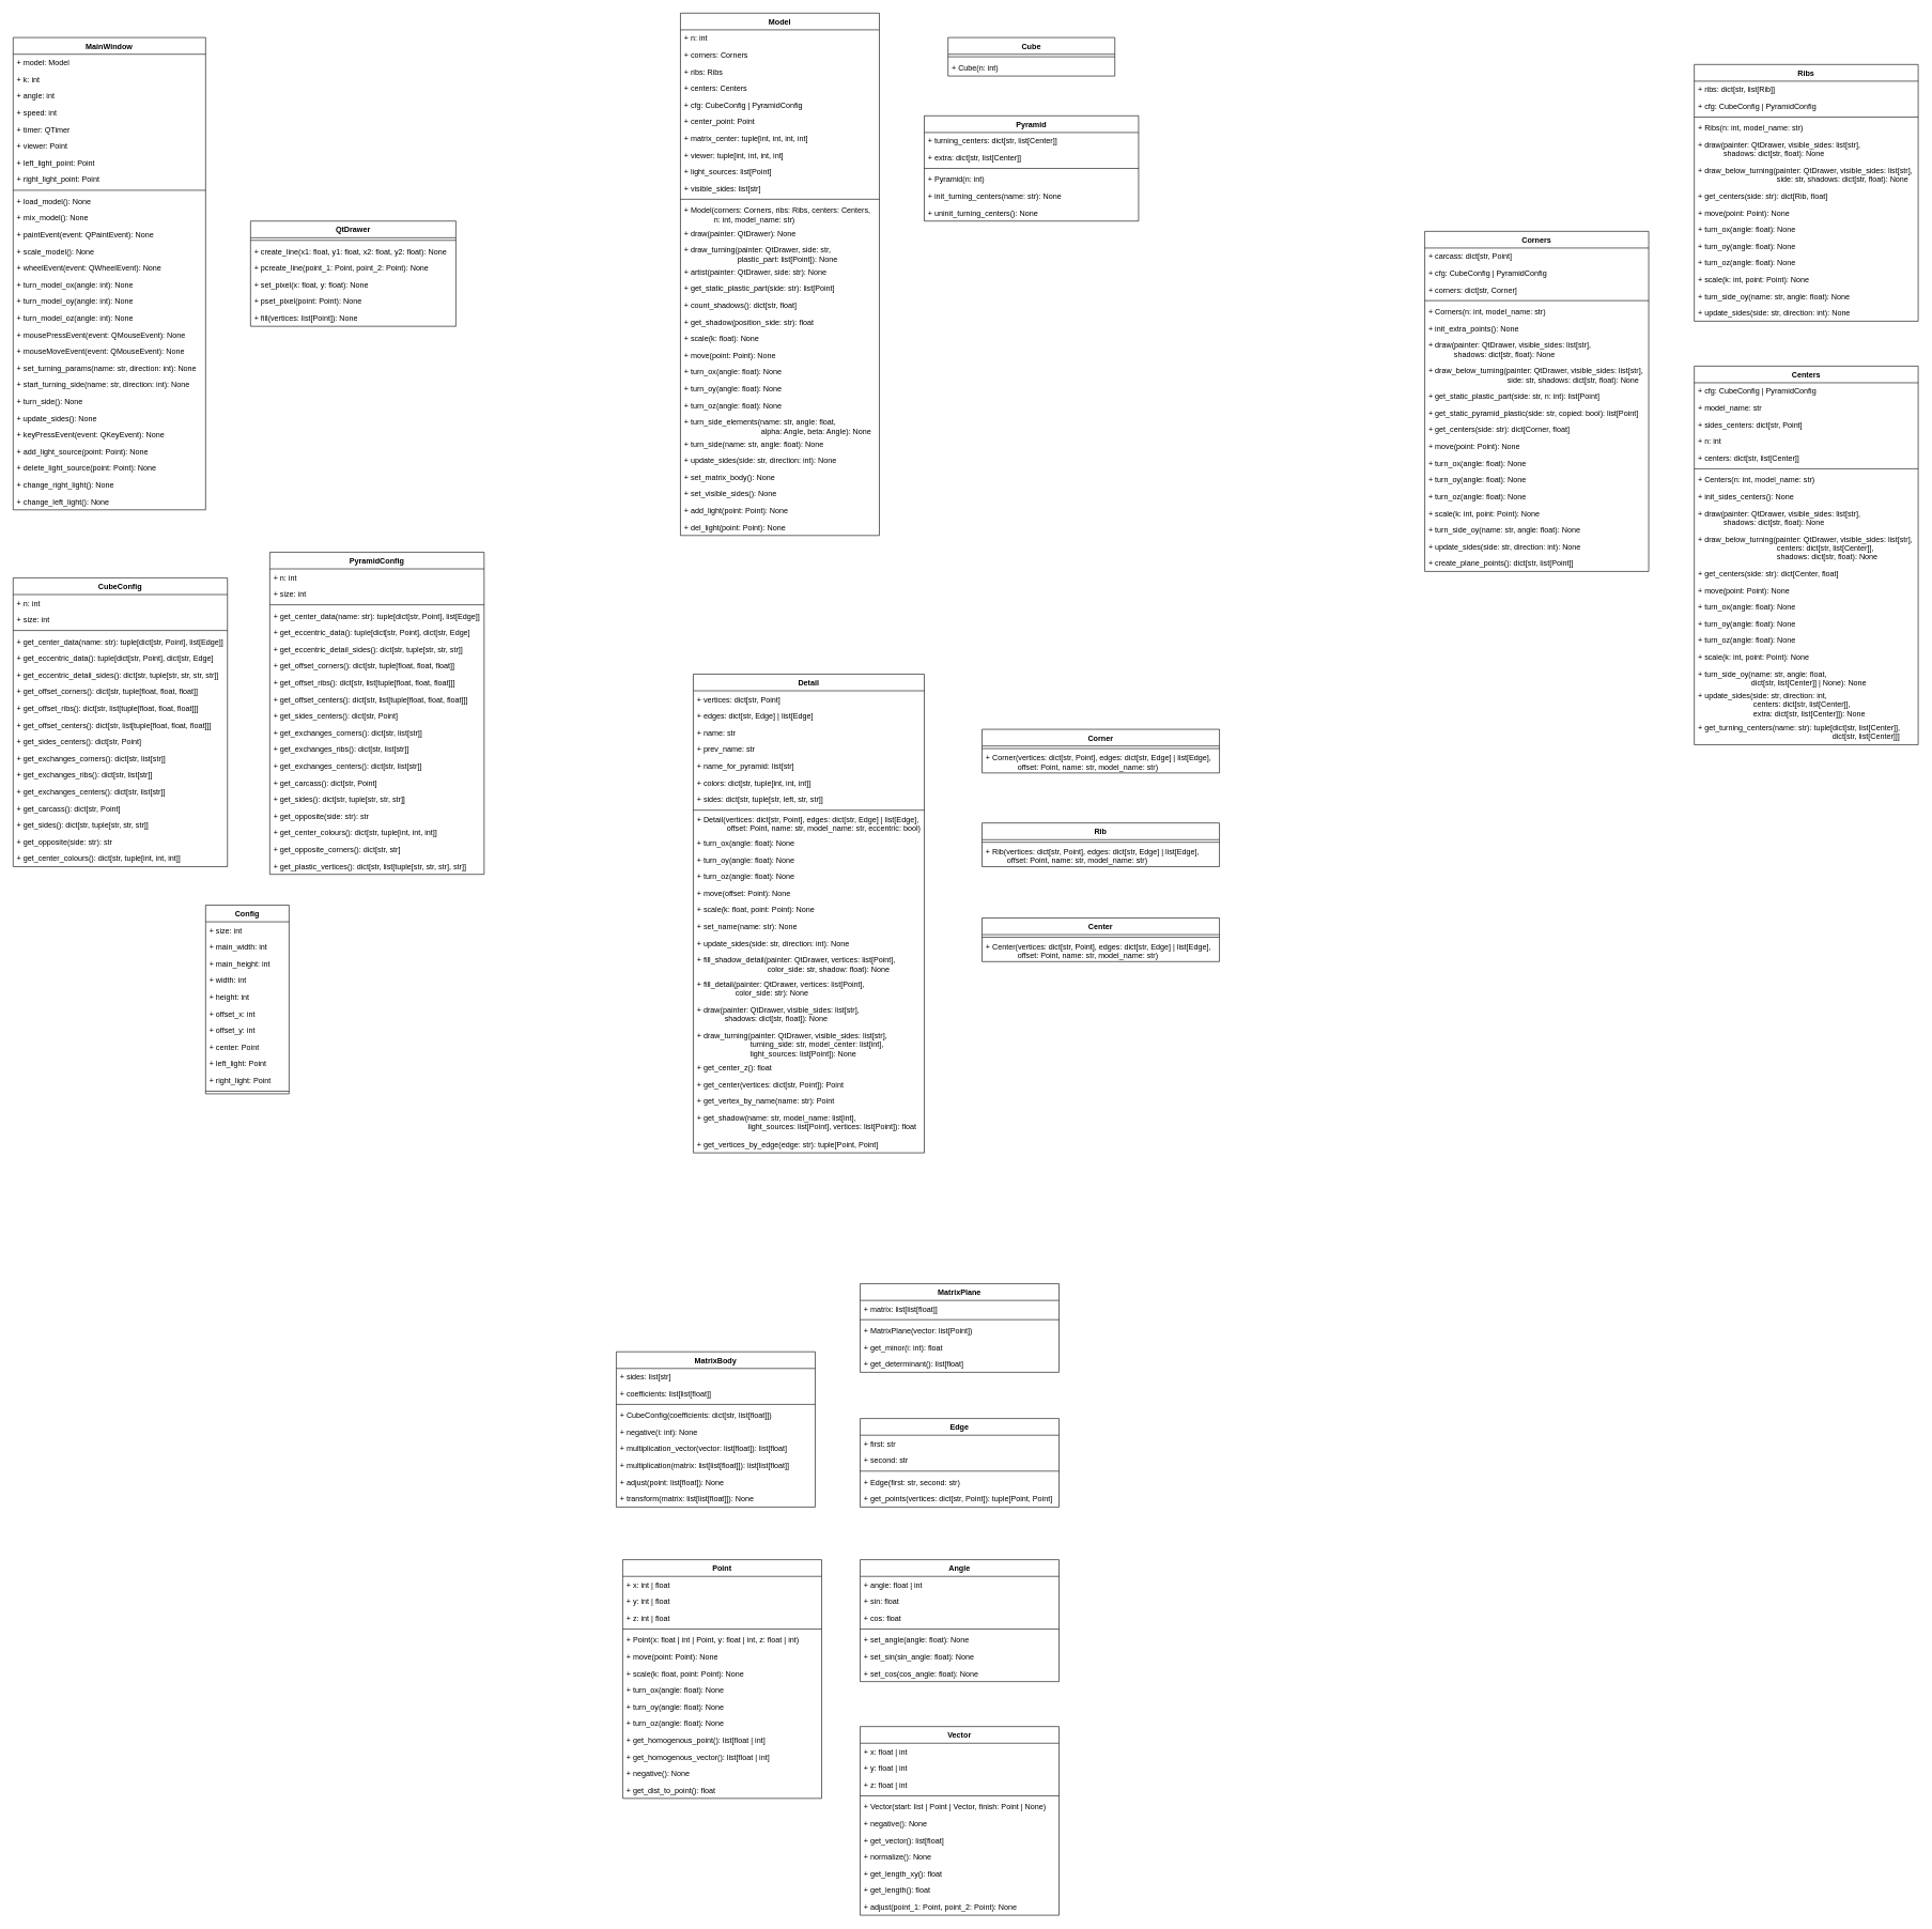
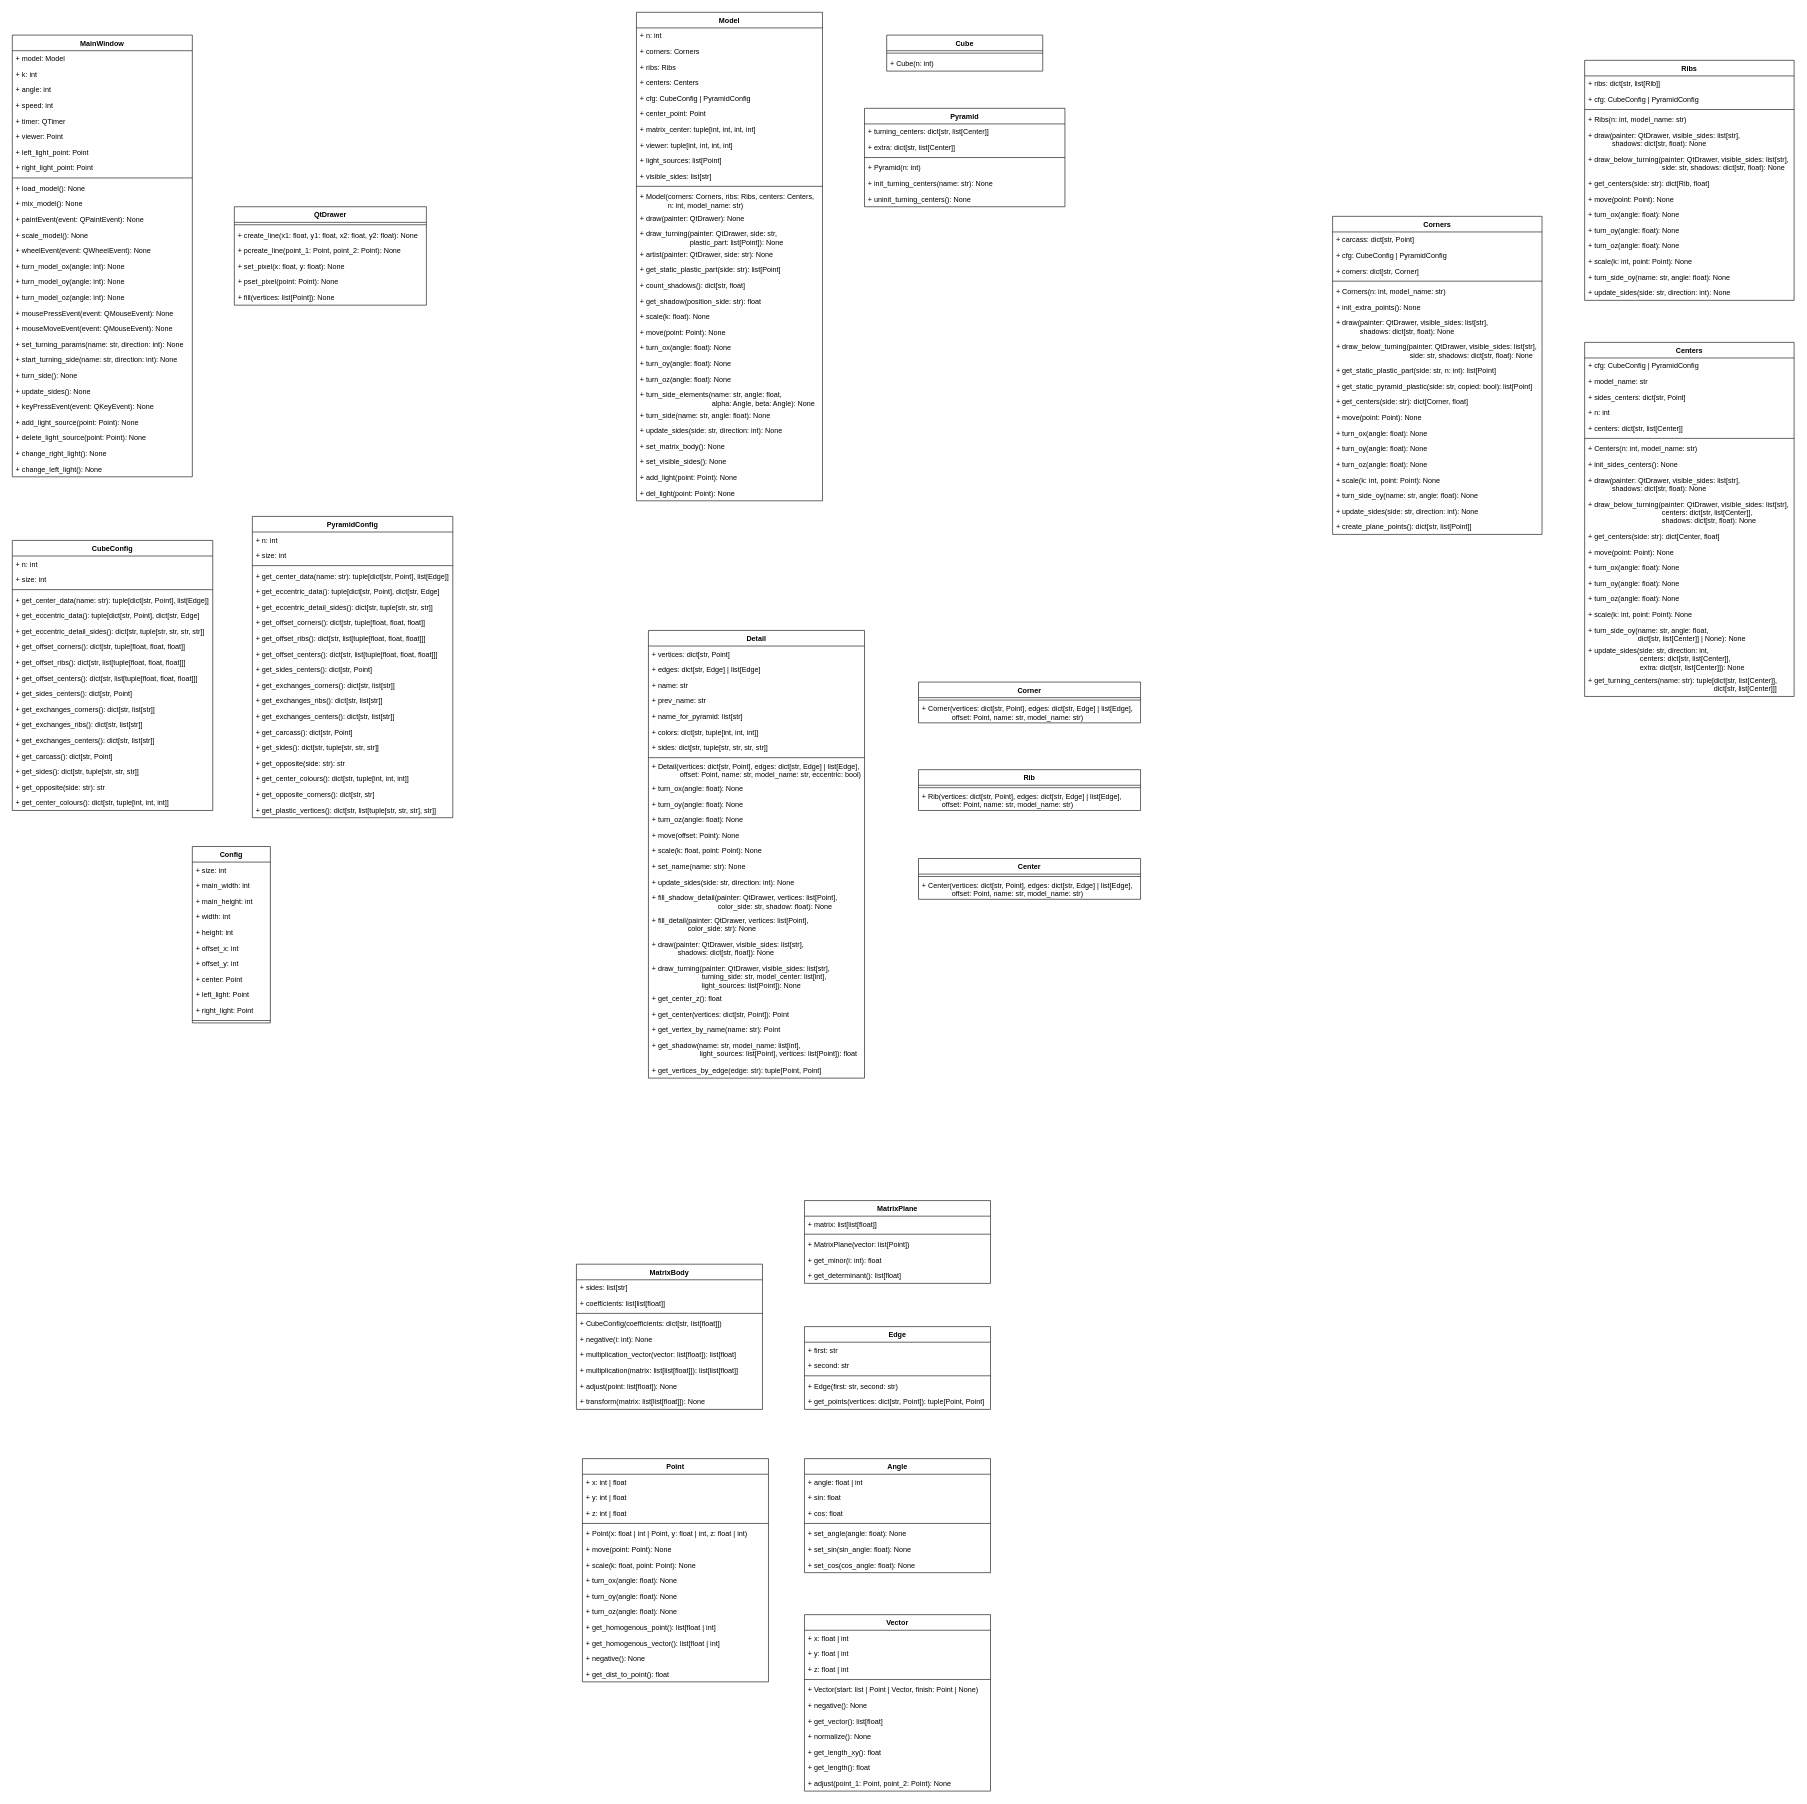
- <mxCell id="136" value="+ sides: dict[str, tuple[str, left, str, str]]" style="text;strokeColor=none;fillColor=none;align=left;verticalAlign=top;spacingLeft=4;spacingRight=4;overflow=hidden;rotatable=0;points=[[0,0.5],[1,0.5]];portConstraint=eastwest;" vertex="1" parent="129"><mxGeometry y="182" width="360" height="26" as="geometry" /></mxCell>
+ <mxCell id="136" value="+ sides: dict[str, tuple[str, str, str, str]]" style="text;strokeColor=none;fillColor=none;align=left;verticalAlign=top;spacingLeft=4;spacingRight=4;overflow=hidden;rotatable=0;points=[[0,0.5],[1,0.5]];portConstraint=eastwest;" vertex="1" parent="129"><mxGeometry y="182" width="360" height="26" as="geometry" /></mxCell>
